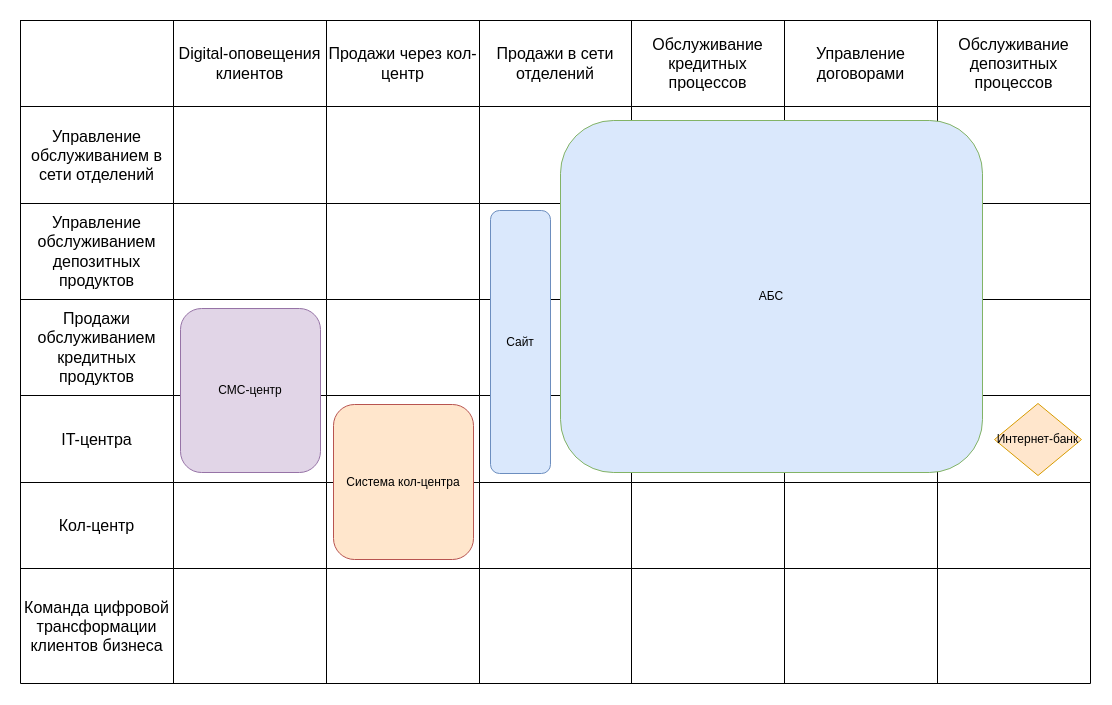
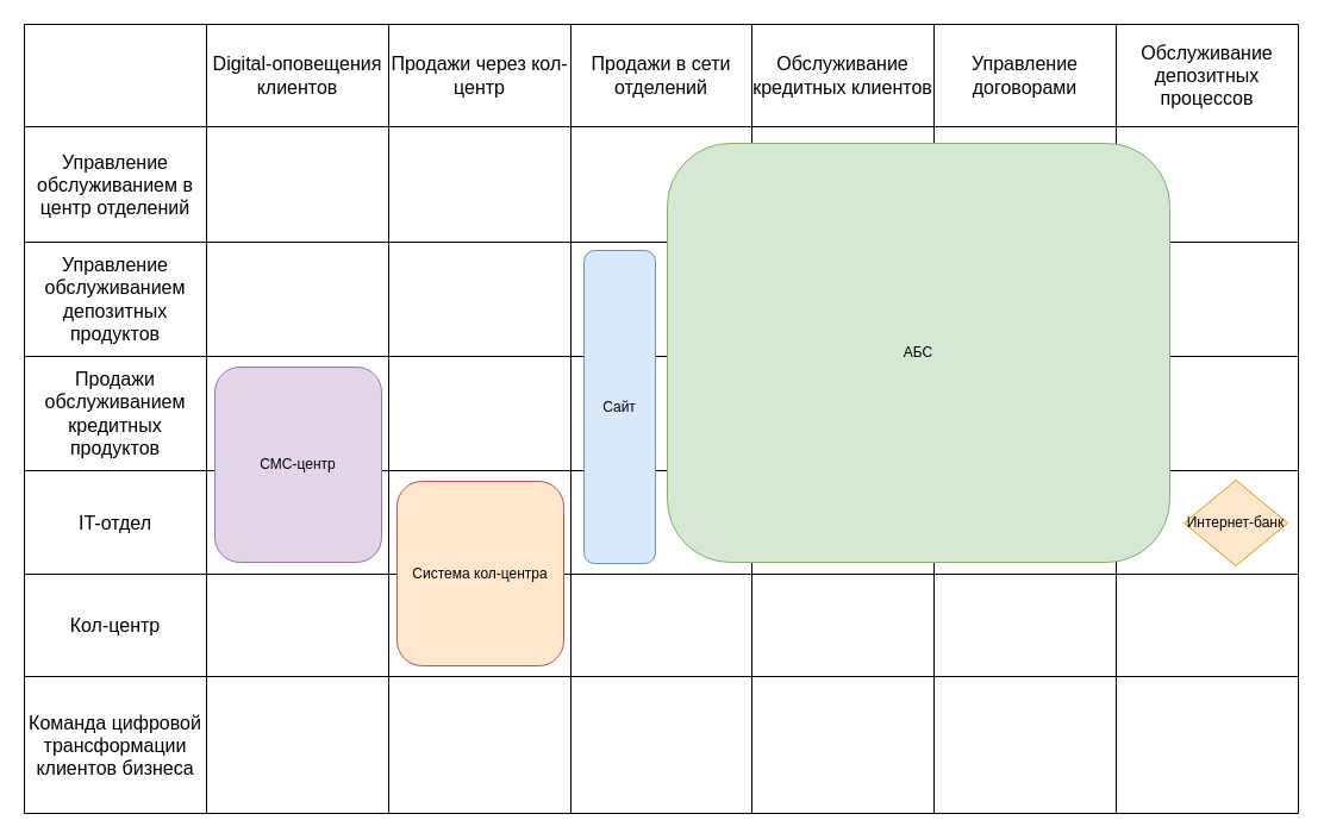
- <mxCell id="8" value="Обслуживание кредитных процессов" style="shape=partialRectangle;html=1;whiteSpace=wrap;connectable=0;strokeColor=inherit;overflow=hidden;fillColor=none;top=0;left=0;bottom=0;right=0;pointerEvents=1;fontSize=16;" parent="3" vertex="1"><mxGeometry x="611" width="153" height="86" as="geometry"><mxRectangle width="153" height="86" as="alternateBounds" /></mxGeometry></mxCell>
+ <mxCell id="8" value="Обслуживание кредитных клиентов" style="shape=partialRectangle;html=1;whiteSpace=wrap;connectable=0;strokeColor=inherit;overflow=hidden;fillColor=none;top=0;left=0;bottom=0;right=0;pointerEvents=1;fontSize=16;" parent="3" vertex="1"><mxGeometry x="611" width="153" height="86" as="geometry"><mxRectangle width="153" height="86" as="alternateBounds" /></mxGeometry></mxCell>
- <mxCell id="12" value="Управление обслуживанием в сети отделений" style="shape=partialRectangle;html=1;whiteSpace=wrap;connectable=0;strokeColor=inherit;overflow=hidden;fillColor=none;top=0;left=0;bottom=0;right=0;pointerEvents=1;fontSize=16;" parent="11" vertex="1"><mxGeometry width="153" height="97" as="geometry"><mxRectangle width="153" height="97" as="alternateBounds" /></mxGeometry></mxCell>
+ <mxCell id="12" value="Управление обслуживанием в центр отделений" style="shape=partialRectangle;html=1;whiteSpace=wrap;connectable=0;strokeColor=inherit;overflow=hidden;fillColor=none;top=0;left=0;bottom=0;right=0;pointerEvents=1;fontSize=16;" parent="11" vertex="1"><mxGeometry width="153" height="97" as="geometry"><mxRectangle width="153" height="97" as="alternateBounds" /></mxGeometry></mxCell>
- <mxCell id="59" value="АБС" style="rounded=1;whiteSpace=wrap;html=1;fillColor=#dae8fc;strokeColor=#82b366;" vertex="1" parent="1"><mxGeometry x="560" y="120" width="422" height="352" as="geometry" /></mxCell>
+ <mxCell id="59" value="АБС" style="rounded=1;whiteSpace=wrap;html=1;fillColor=#d5e8d4;strokeColor=#82b366;" vertex="1" parent="1"><mxGeometry x="560" y="120" width="422" height="352" as="geometry" /></mxCell>
- <mxCell id="36" value="IT-центра" style="shape=partialRectangle;html=1;whiteSpace=wrap;connectable=0;strokeColor=inherit;overflow=hidden;fillColor=none;top=0;left=0;bottom=0;right=0;pointerEvents=1;fontSize=16;" parent="35" vertex="1"><mxGeometry width="153" height="87" as="geometry"><mxRectangle width="153" height="87" as="alternateBounds" /></mxGeometry></mxCell>
+ <mxCell id="36" value="IT-отдел" style="shape=partialRectangle;html=1;whiteSpace=wrap;connectable=0;strokeColor=inherit;overflow=hidden;fillColor=none;top=0;left=0;bottom=0;right=0;pointerEvents=1;fontSize=16;" parent="35" vertex="1"><mxGeometry width="153" height="87" as="geometry"><mxRectangle width="153" height="87" as="alternateBounds" /></mxGeometry></mxCell>
